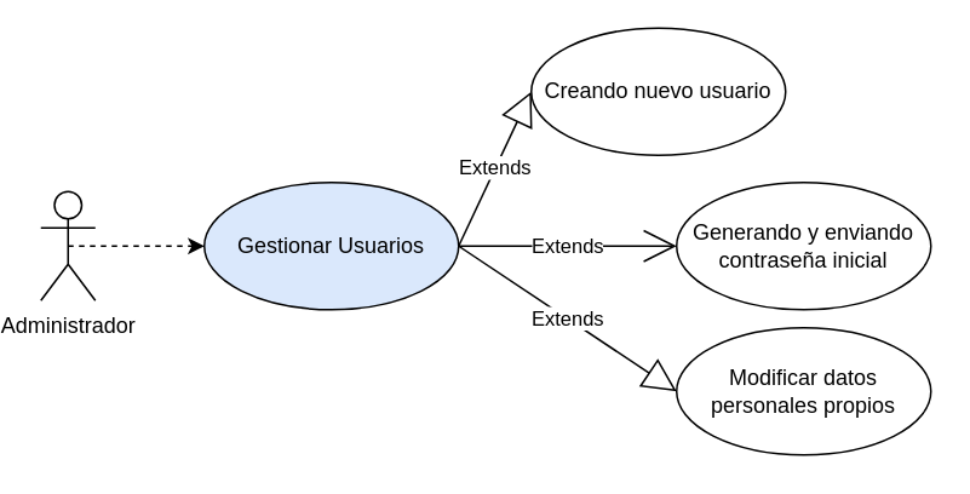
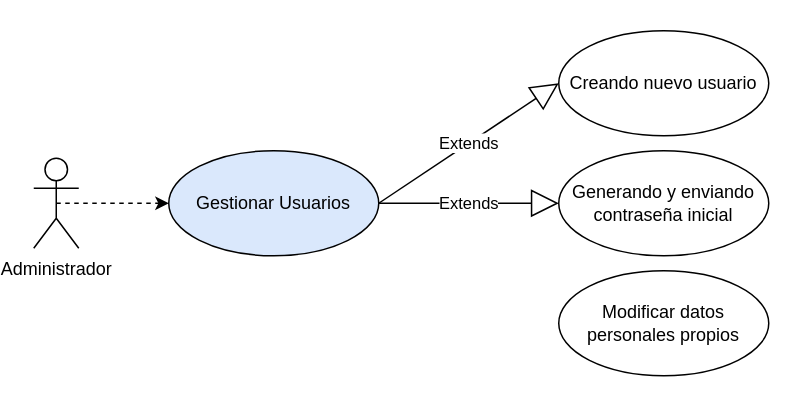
- <mxCell id="5" value="Creando nuevo usuario" style="ellipse;whiteSpace=wrap;html=1;" vertex="1" parent="1"><mxGeometry x="290" y="15" width="140" height="70" as="geometry" /></mxCell>
+ <mxCell id="5" value="Creando nuevo usuario" style="ellipse;whiteSpace=wrap;html=1;" vertex="1" parent="1"><mxGeometry x="370" y="20" width="140" height="70" as="geometry" /></mxCell>
- <mxCell id="10" value="Extends" style="endArrow=open;endSize=16;endFill=0;html=1;rounded=0;exitX=1;exitY=0.5;exitDx=0;exitDy=0;entryX=0;entryY=0.5;entryDx=0;entryDy=0;" edge="1" parent="1" source="4" target="6"><mxGeometry width="160" relative="1" as="geometry"><mxPoint x="120" y="-140" as="sourcePoint" /><mxPoint x="280" y="-140" as="targetPoint" /></mxGeometry></mxCell>
+ <mxCell id="10" value="Extends" style="endArrow=block;endSize=16;endFill=0;html=1;rounded=0;exitX=1;exitY=0.5;exitDx=0;exitDy=0;entryX=0;entryY=0.5;entryDx=0;entryDy=0;" edge="1" parent="1" source="4" target="6"><mxGeometry width="160" relative="1" as="geometry"><mxPoint x="120" y="-140" as="sourcePoint" /><mxPoint x="280" y="-140" as="targetPoint" /></mxGeometry></mxCell>
- <mxCell id="9" value="Extends" style="endArrow=block;endSize=16;endFill=0;html=1;rounded=0;exitX=1;exitY=0.5;exitDx=0;exitDy=0;entryX=0;entryY=0.5;entryDx=0;entryDy=0;" edge="1" parent="1" source="4" target="7"><mxGeometry width="160" relative="1" as="geometry"><mxPoint x="110" y="-170" as="sourcePoint" /><mxPoint x="270" y="-170" as="targetPoint" /></mxGeometry></mxCell>
